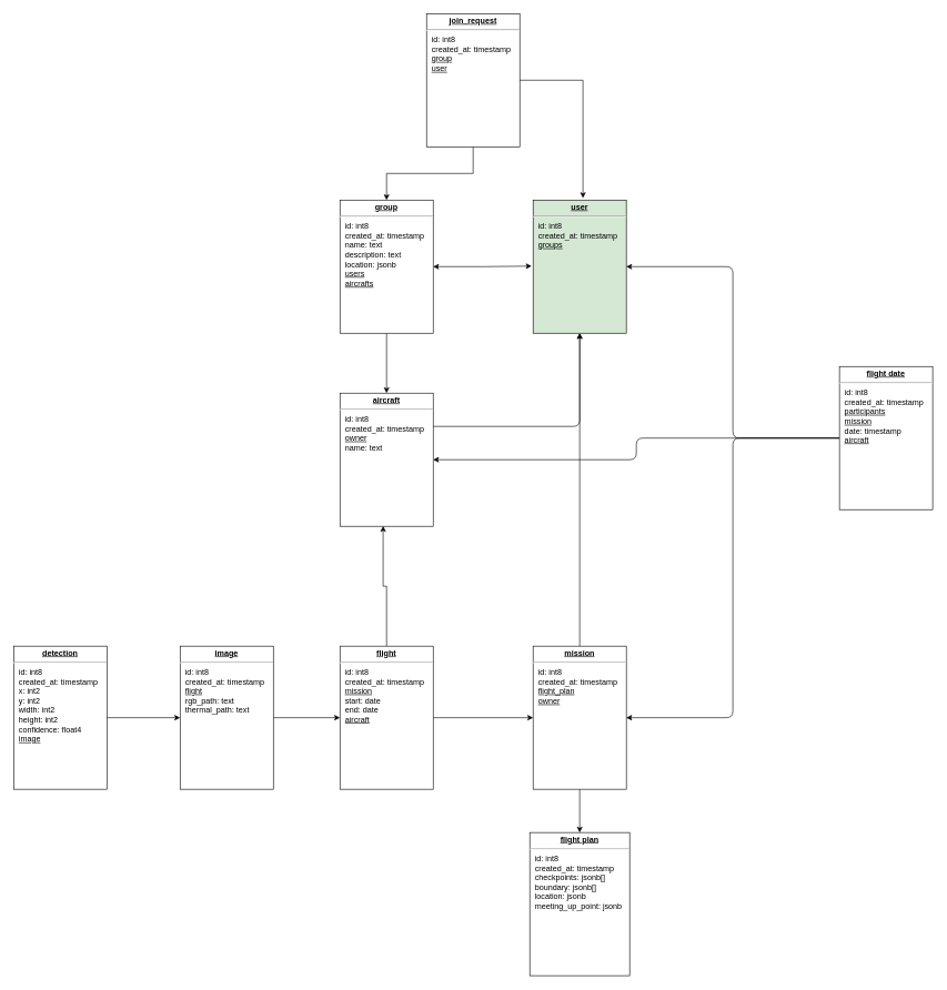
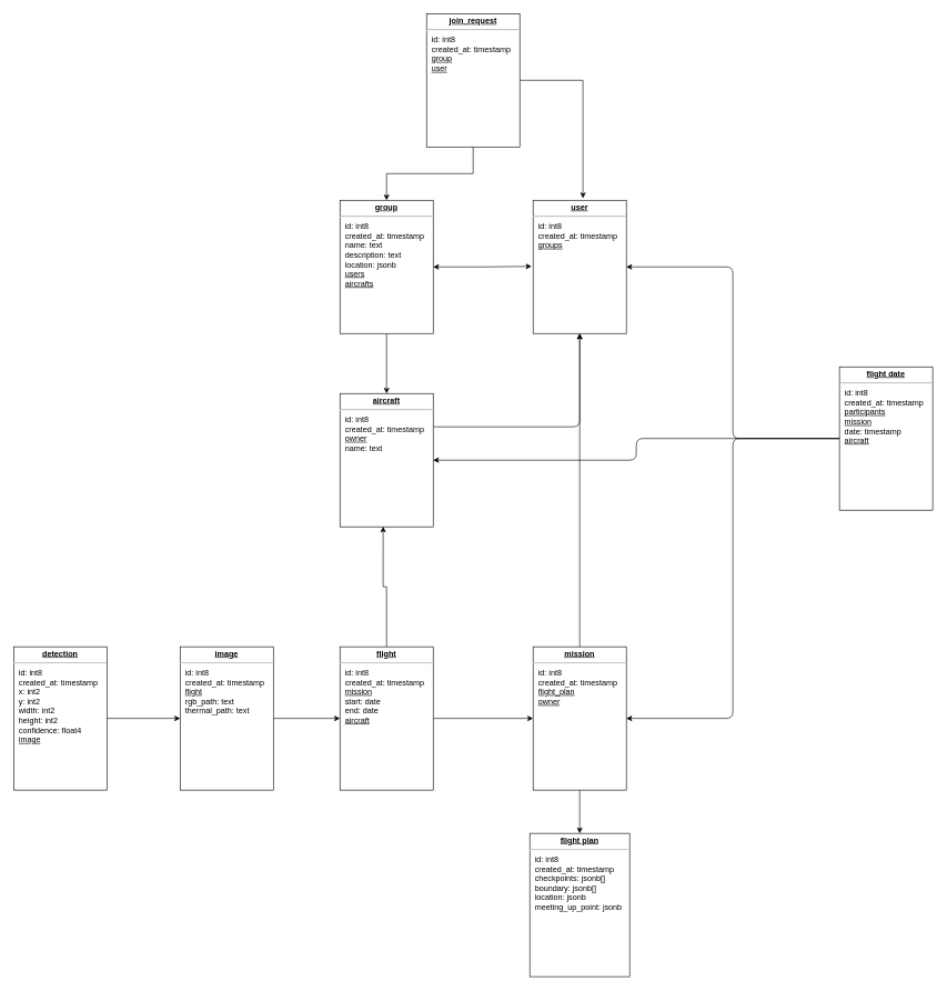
- <mxCell id="15" value="&lt;p style=&quot;margin: 0px ; margin-top: 4px ; text-align: center ; text-decoration: underline&quot;&gt;&lt;b&gt;user&lt;/b&gt;&lt;/p&gt;&lt;hr&gt;&lt;p style=&quot;margin: 0px ; margin-left: 8px&quot;&gt;id: int8&lt;/p&gt;&lt;p style=&quot;margin: 0px ; margin-left: 8px&quot;&gt;created_at: timestamp&lt;br&gt;&lt;/p&gt;&lt;p style=&quot;margin: 0px ; margin-left: 8px&quot;&gt;&lt;u&gt;groups&lt;/u&gt;&lt;/p&gt;" style="verticalAlign=top;align=left;overflow=fill;fontSize=12;fontFamily=Helvetica;html=1;rounded=0;shadow=0;comic=0;labelBackgroundColor=none;strokeWidth=1;fillColor=#d5e8d4;" vertex="1" parent="1"><mxGeometry x="800" y="300" width="140" height="200" as="geometry" /></mxCell>
+ <mxCell id="15" value="&lt;p style=&quot;margin: 0px ; margin-top: 4px ; text-align: center ; text-decoration: underline&quot;&gt;&lt;b&gt;user&lt;/b&gt;&lt;/p&gt;&lt;hr&gt;&lt;p style=&quot;margin: 0px ; margin-left: 8px&quot;&gt;id: int8&lt;/p&gt;&lt;p style=&quot;margin: 0px ; margin-left: 8px&quot;&gt;created_at: timestamp&lt;br&gt;&lt;/p&gt;&lt;p style=&quot;margin: 0px ; margin-left: 8px&quot;&gt;&lt;u&gt;groups&lt;/u&gt;&lt;/p&gt;" style="verticalAlign=top;align=left;overflow=fill;fontSize=12;fontFamily=Helvetica;html=1;rounded=0;shadow=0;comic=0;labelBackgroundColor=none;strokeWidth=1" vertex="1" parent="1"><mxGeometry x="800" y="300" width="140" height="200" as="geometry" /></mxCell>
